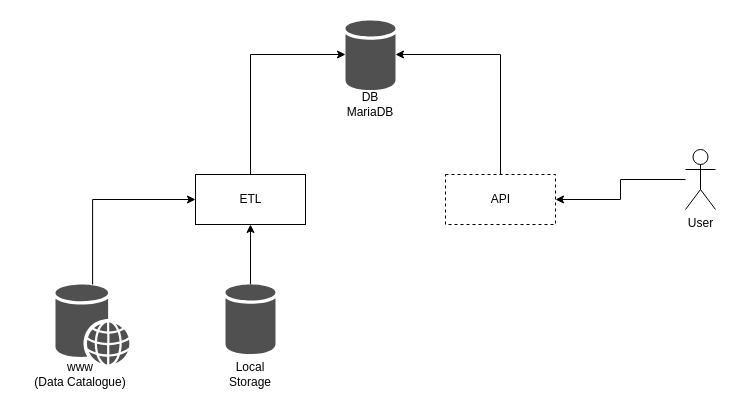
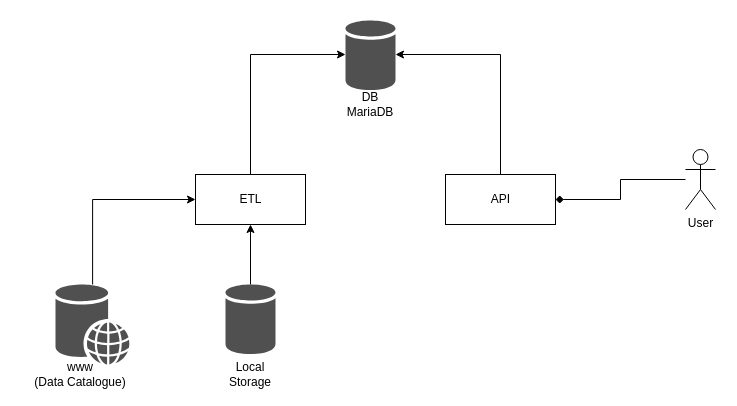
- <mxCell id="5" value="API" style="html=1;fillColor=none;dashed=1;" vertex="1" parent="1"><mxGeometry x="445" y="174" width="110" height="50" as="geometry" /></mxCell>
+ <mxCell id="5" value="API" style="html=1;fillColor=none;" vertex="1" parent="1"><mxGeometry x="445" y="174" width="110" height="50" as="geometry" /></mxCell>
- <mxCell id="6" value="" style="edgeStyle=orthogonalEdgeStyle;rounded=0;orthogonalLoop=1;jettySize=auto;html=1;entryX=1;entryY=0.5;entryDx=0;entryDy=0;" edge="1" parent="1" source="7" target="5"><mxGeometry relative="1" as="geometry"><mxPoint x="565" y="194" as="targetPoint" /></mxGeometry></mxCell>
+ <mxCell id="6" value="" style="edgeStyle=orthogonalEdgeStyle;rounded=0;orthogonalLoop=1;jettySize=auto;html=1;entryX=1;entryY=0.5;entryDx=0;entryDy=0;endArrow=diamond;" edge="1" parent="1" source="7" target="5"><mxGeometry relative="1" as="geometry"><mxPoint x="565" y="194" as="targetPoint" /></mxGeometry></mxCell>
